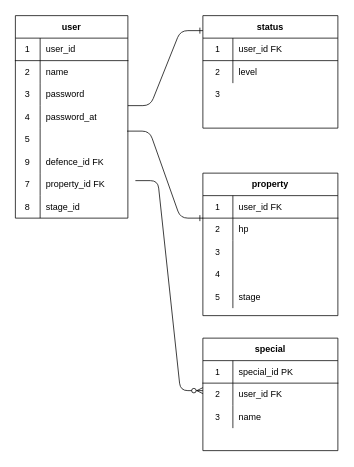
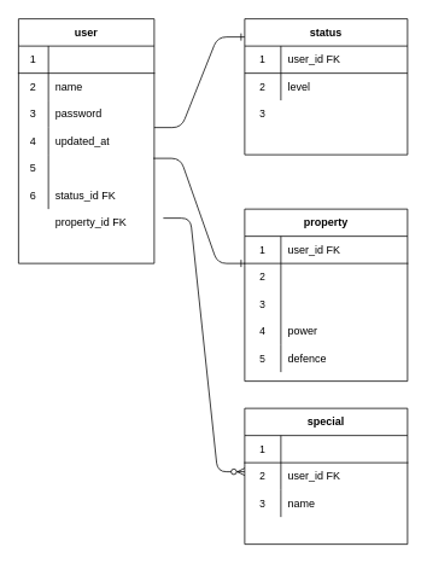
- <mxCell id="5" value="user_id" style="shape=partialRectangle;html=1;whiteSpace=wrap;connectable=0;fillColor=none;top=0;left=0;bottom=0;right=0;align=left;spacingLeft=6;overflow=hidden;" vertex="1" parent="3"><mxGeometry x="33" width="117" height="30" as="geometry" /></mxCell>
- <mxCell id="14" value="password_at" style="shape=partialRectangle;html=1;whiteSpace=wrap;connectable=0;fillColor=none;top=0;left=0;bottom=0;right=0;align=left;spacingLeft=6;overflow=hidden;" vertex="1" parent="12"><mxGeometry x="33" width="117" height="30" as="geometry" /></mxCell>
+ <mxCell id="14" value="updated_at" style="shape=partialRectangle;html=1;whiteSpace=wrap;connectable=0;fillColor=none;top=0;left=0;bottom=0;right=0;align=left;spacingLeft=6;overflow=hidden;" vertex="1" parent="12"><mxGeometry x="33" width="117" height="30" as="geometry" /></mxCell>
- <mxCell id="18" value="9" style="shape=partialRectangle;html=1;whiteSpace=wrap;connectable=0;fillColor=none;top=0;left=0;bottom=0;right=0;overflow=hidden;" vertex="1" parent="17"><mxGeometry width="33" height="30" as="geometry" /></mxCell>
+ <mxCell id="18" value="6" style="shape=partialRectangle;html=1;whiteSpace=wrap;connectable=0;fillColor=none;top=0;left=0;bottom=0;right=0;overflow=hidden;" vertex="1" parent="17"><mxGeometry width="33" height="30" as="geometry" /></mxCell>
- <mxCell id="19" value="defence_id FK" style="shape=partialRectangle;html=1;whiteSpace=wrap;connectable=0;fillColor=none;top=0;left=0;bottom=0;right=0;align=left;spacingLeft=6;overflow=hidden;" vertex="1" parent="17"><mxGeometry x="33" width="117" height="30" as="geometry" /></mxCell>
+ <mxCell id="19" value="status_id FK" style="shape=partialRectangle;html=1;whiteSpace=wrap;connectable=0;fillColor=none;top=0;left=0;bottom=0;right=0;align=left;spacingLeft=6;overflow=hidden;" vertex="1" parent="17"><mxGeometry x="33" width="117" height="30" as="geometry" /></mxCell>
- <mxCell id="21" value="7" style="shape=partialRectangle;html=1;whiteSpace=wrap;connectable=0;fillColor=none;top=0;left=0;bottom=0;right=0;overflow=hidden;" vertex="1" parent="20"><mxGeometry width="33" height="30" as="geometry" /></mxCell>
- <mxCell id="24" value="8" style="shape=partialRectangle;html=1;whiteSpace=wrap;connectable=0;fillColor=none;top=0;left=0;bottom=0;right=0;overflow=hidden;" vertex="1" parent="23"><mxGeometry width="33" height="30" as="geometry" /></mxCell>
- <mxCell id="25" value="stage_id&amp;nbsp;" style="shape=partialRectangle;html=1;whiteSpace=wrap;connectable=0;fillColor=none;top=0;left=0;bottom=0;right=0;align=left;spacingLeft=6;overflow=hidden;" vertex="1" parent="23"><mxGeometry x="33" width="117" height="30" as="geometry" /></mxCell>
- <mxCell id="41" value="hp" style="shape=partialRectangle;html=1;whiteSpace=wrap;connectable=0;fillColor=none;top=0;left=0;bottom=0;right=0;align=left;spacingLeft=6;overflow=hidden;" vertex="1" parent="39"><mxGeometry x="40" width="140" height="30" as="geometry" /></mxCell>
+ <mxCell id="46" value="power" style="shape=partialRectangle;html=1;whiteSpace=wrap;connectable=0;fillColor=none;top=0;left=0;bottom=0;right=0;align=left;spacingLeft=6;overflow=hidden;" vertex="1" parent="44"><mxGeometry x="40" width="140" height="30" as="geometry" /></mxCell>
- <mxCell id="49" value="stage" style="shape=partialRectangle;html=1;whiteSpace=wrap;connectable=0;fillColor=none;top=0;left=0;bottom=0;right=0;align=left;spacingLeft=6;overflow=hidden;" vertex="1" parent="47"><mxGeometry x="40" width="140" height="30" as="geometry" /></mxCell>
+ <mxCell id="49" value="defence" style="shape=partialRectangle;html=1;whiteSpace=wrap;connectable=0;fillColor=none;top=0;left=0;bottom=0;right=0;align=left;spacingLeft=6;overflow=hidden;" vertex="1" parent="47"><mxGeometry x="40" width="140" height="30" as="geometry" /></mxCell>
- <mxCell id="53" value="special_id PK" style="shape=partialRectangle;html=1;whiteSpace=wrap;connectable=0;fillColor=none;top=0;left=0;bottom=0;right=0;align=left;spacingLeft=6;overflow=hidden;" vertex="1" parent="51"><mxGeometry x="40" width="140" height="30" as="geometry" /></mxCell>
